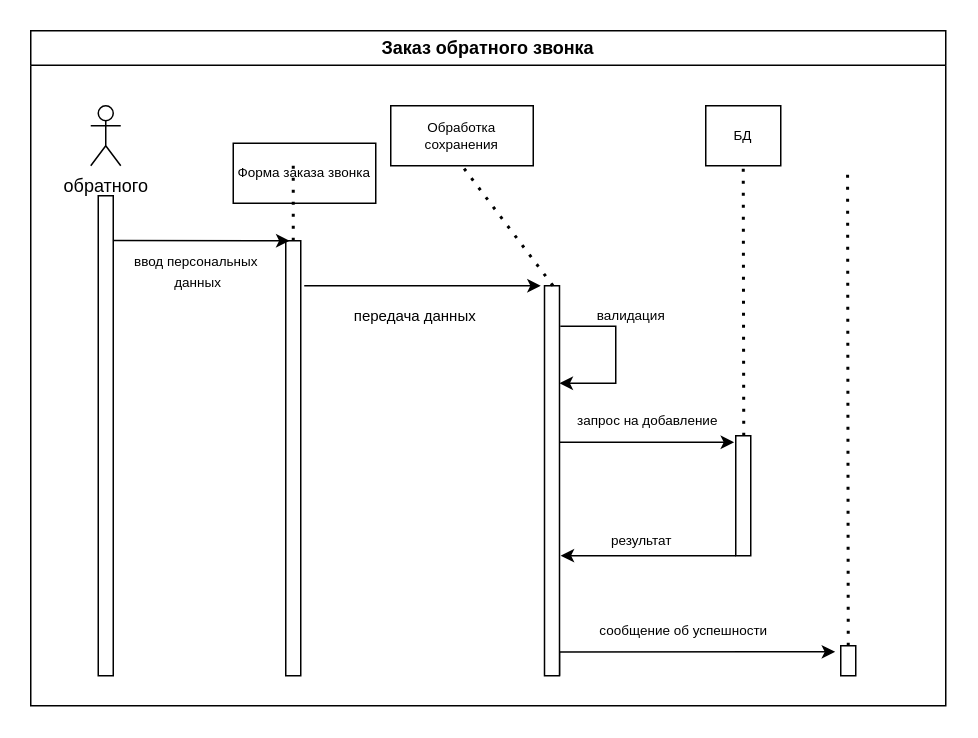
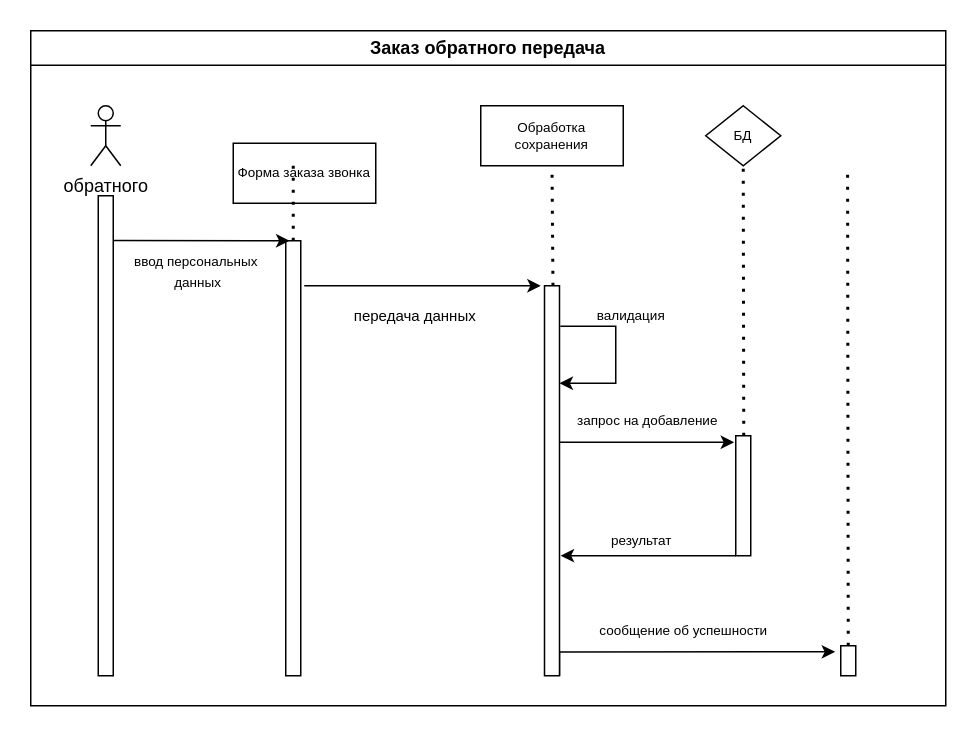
- <mxCell id="2" value="Заказ обратного звонка" style="swimlane;whiteSpace=wrap;html=1;" vertex="1" parent="1"><mxGeometry x="20" y="20" width="610" height="450" as="geometry" /></mxCell>
+ <mxCell id="2" value="Заказ обратного передача" style="swimlane;whiteSpace=wrap;html=1;" vertex="1" parent="1"><mxGeometry x="20" y="20" width="610" height="450" as="geometry" /></mxCell>
- <mxCell id="9" value="Обработка сохранения" style="rounded=0;whiteSpace=wrap;html=1;fontSize=9;" vertex="1" parent="2"><mxGeometry x="240" y="50" width="95" height="40" as="geometry" /></mxCell>
+ <mxCell id="9" value="Обработка сохранения" style="rounded=0;whiteSpace=wrap;html=1;fontSize=9;" vertex="1" parent="2"><mxGeometry x="300" y="50" width="95" height="40" as="geometry" /></mxCell>
- <mxCell id="16" value="БД" style="rounded=0;whiteSpace=wrap;html=1;fontSize=9;" vertex="1" parent="2"><mxGeometry x="450" y="50" width="50" height="40" as="geometry" /></mxCell>
+ <mxCell id="16" value="БД" style="rhombus;whiteSpace=wrap;html=1;fontSize=9;" vertex="1" parent="2"><mxGeometry x="450" y="50" width="50" height="40" as="geometry" /></mxCell>
